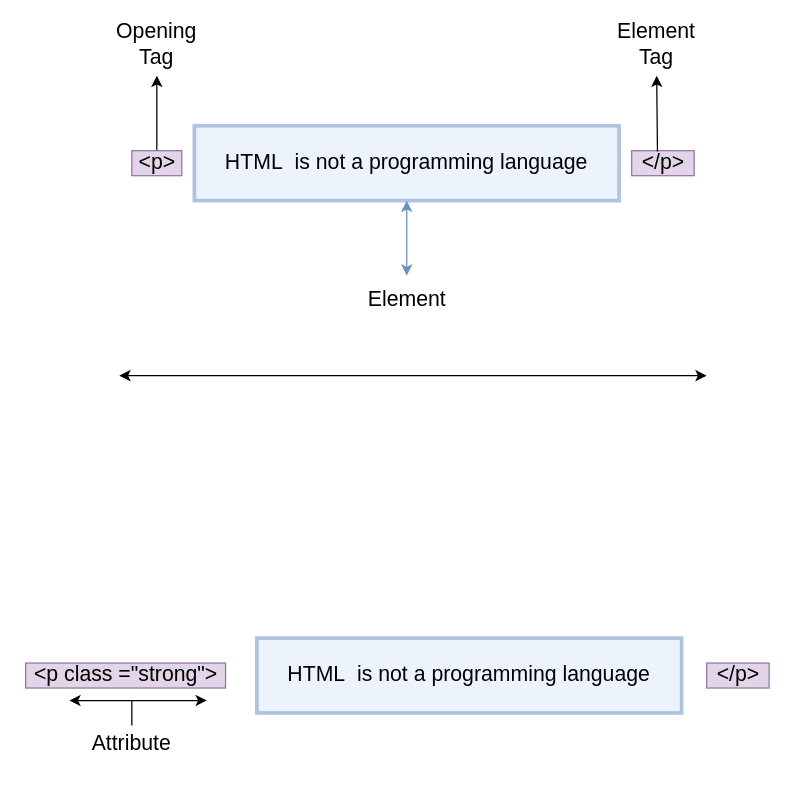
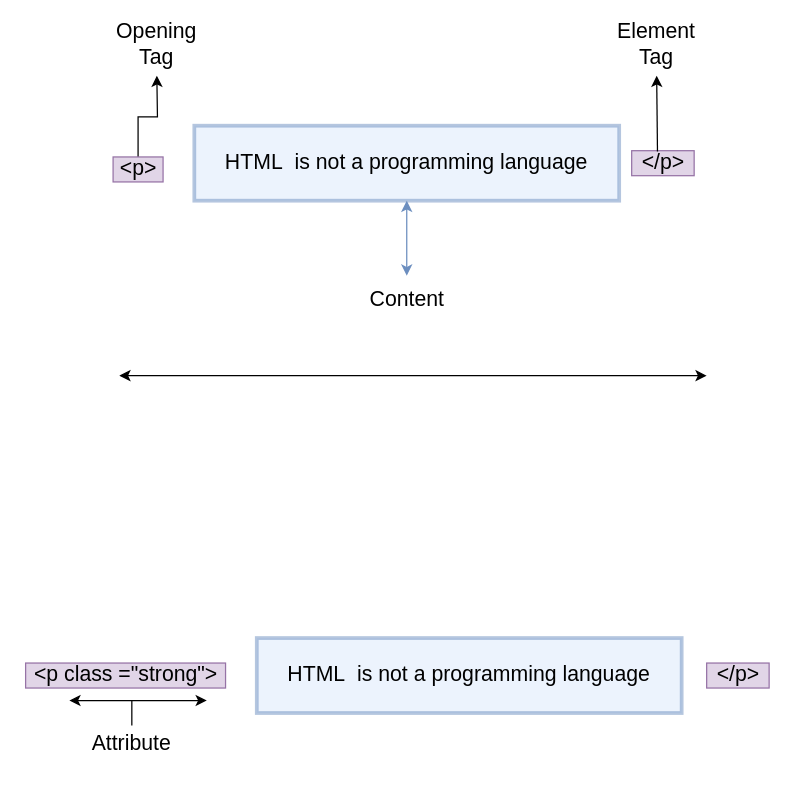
- <mxCell id="3" value="&lt;font style=&quot;font-size: 17px&quot;&gt;&amp;lt;p&amp;gt;&lt;/font&gt;" style="text;html=1;align=center;verticalAlign=middle;resizable=0;points=[];autosize=1;strokeColor=#9673a6;fillColor=#e1d5e7;" vertex="1" parent="1"><mxGeometry x="105" y="120" width="40" height="20" as="geometry" /></mxCell>
+ <mxCell id="3" value="&lt;font style=&quot;font-size: 17px&quot;&gt;&amp;lt;p&amp;gt;&lt;/font&gt;" style="text;html=1;align=center;verticalAlign=middle;resizable=0;points=[];autosize=1;strokeColor=#9673a6;fillColor=#e1d5e7;" vertex="1" parent="1"><mxGeometry x="90" y="125" width="40" height="20" as="geometry" /></mxCell>
- <mxCell id="7" value="Element" style="text;html=1;align=center;verticalAlign=middle;resizable=0;points=[];autosize=1;strokeColor=none;fillColor=none;fontSize=17;" vertex="1" parent="1"><mxGeometry x="290" y="225" width="70" height="30" as="geometry" /></mxCell>
+ <mxCell id="7" value="Content" style="text;html=1;align=center;verticalAlign=middle;resizable=0;points=[];autosize=1;strokeColor=none;fillColor=none;fontSize=17;" vertex="1" parent="1"><mxGeometry x="290" y="225" width="70" height="30" as="geometry" /></mxCell>
